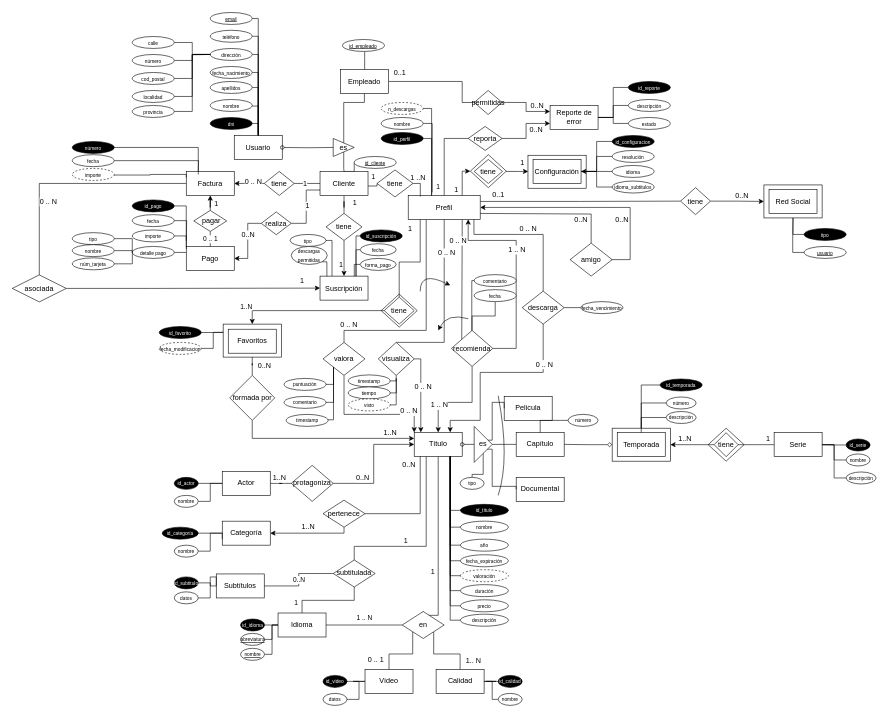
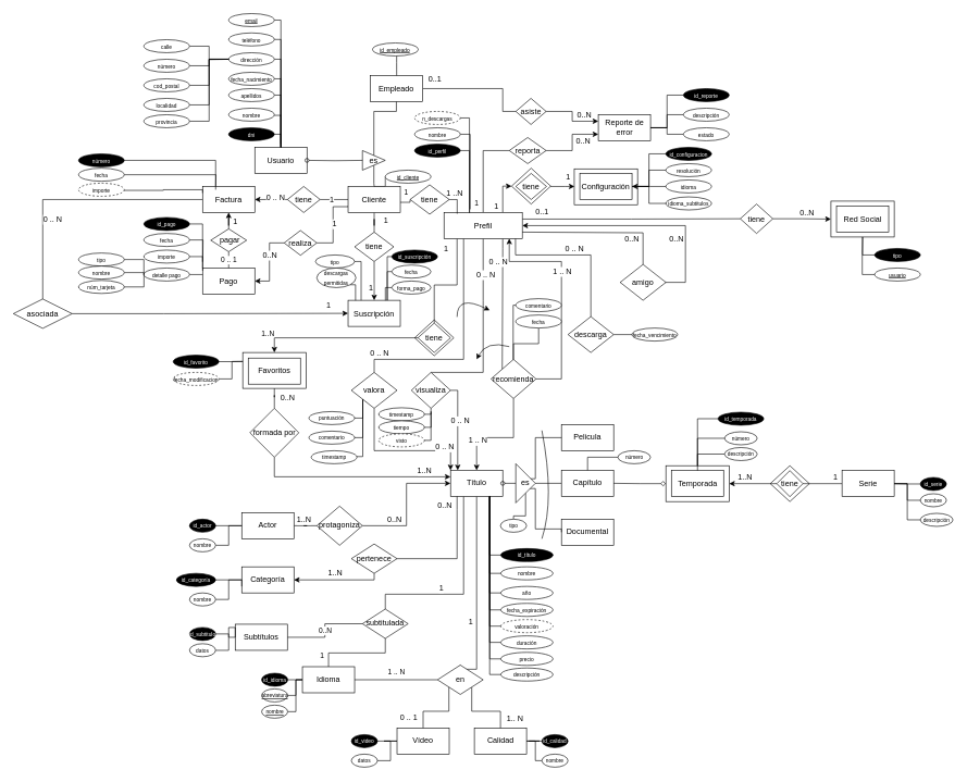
- <mxCell id="27" value="permitidas" style="rhombus;whiteSpace=wrap;html=1;" parent="1" vertex="1"><mxGeometry x="790" y="150" width="46.5" height="40" as="geometry" /></mxCell>
+ <mxCell id="27" value="asiste" style="rhombus;whiteSpace=wrap;html=1;" parent="1" vertex="1"><mxGeometry x="790" y="150" width="46.5" height="40" as="geometry" /></mxCell>
- <mxCell id="122" style="edgeStyle=orthogonalEdgeStyle;rounded=0;orthogonalLoop=1;jettySize=auto;html=1;entryX=0.75;entryY=0;entryDx=0;entryDy=0;startArrow=none;startFill=0;endArrow=classic;endFill=1;exitX=0.5;exitY=1;exitDx=0;exitDy=0;" parent="1" source="124" target="73" edge="1"><mxGeometry relative="1" as="geometry"><Array as="points"><mxPoint x="905" y="620" /><mxPoint x="800" y="620" /><mxPoint x="800" y="700" /><mxPoint x="750" y="700" /></Array></mxGeometry></mxCell>
- <mxCell id="123" value="0 .. N" style="text;html=1;align=center;verticalAlign=middle;resizable=0;points=[];;labelBackgroundColor=#ffffff;" parent="122" vertex="1" connectable="0"><mxGeometry x="-0.598" y="1" relative="1" as="geometry"><mxPoint as="offset" /></mxGeometry></mxCell>
- <mxCell id="74" value="Pelicula" style="rounded=0;whiteSpace=wrap;html=1;" parent="1" vertex="1"><mxGeometry x="840" y="660" width="80" height="40" as="geometry" /></mxCell>
+ <mxCell id="74" value="Pelicula" style="rounded=0;whiteSpace=wrap;html=1;" parent="1" vertex="1"><mxGeometry x="860" y="650" width="80" height="40" as="geometry" /></mxCell>
